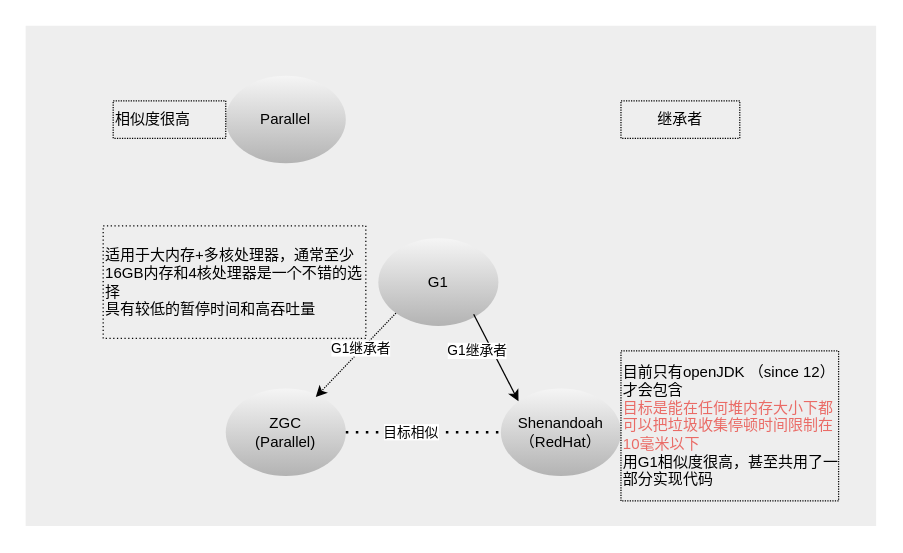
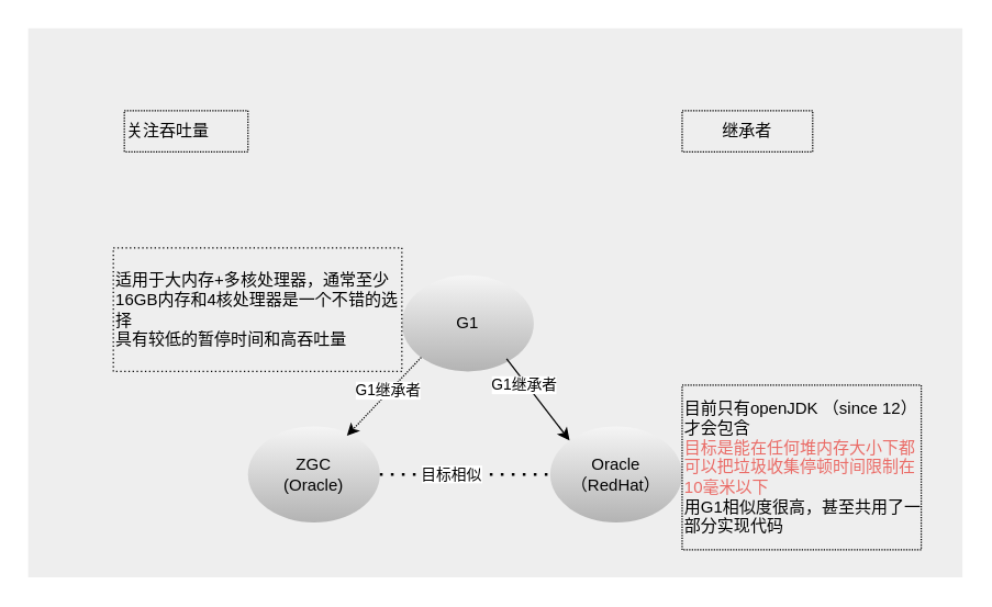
- <mxCell id="11" value="相似度很高" style="text;html=1;align=left;verticalAlign=middle;whiteSpace=wrap;rounded=0;strokeColor=default;dashed=1;dashPattern=1 1;" vertex="1" parent="1"><mxGeometry x="90" y="80" width="90" height="30" as="geometry" /></mxCell>
+ <mxCell id="11" value="关注吞吐量" style="text;html=1;align=left;verticalAlign=middle;whiteSpace=wrap;rounded=0;strokeColor=default;dashed=1;dashPattern=1 1;" vertex="1" parent="1"><mxGeometry x="90" y="80" width="90" height="30" as="geometry" /></mxCell>
- <mxCell id="5" value="Parallel" style="ellipse;whiteSpace=wrap;html=1;fillColor=#f5f5f5;gradientColor=#b3b3b3;strokeColor=none;" vertex="1" parent="1"><mxGeometry x="180" y="60" width="96" height="70" as="geometry" /></mxCell>
- <mxCell id="3" value="G1" style="ellipse;whiteSpace=wrap;html=1;fillColor=#f5f5f5;gradientColor=#b3b3b3;strokeColor=none;" vertex="1" parent="1"><mxGeometry x="302" y="190" width="96" height="70" as="geometry" /></mxCell>
+ <mxCell id="3" value="G1" style="ellipse;whiteSpace=wrap;html=1;fillColor=#f5f5f5;gradientColor=#b3b3b3;strokeColor=none;" vertex="1" parent="1"><mxGeometry x="292" y="200" width="96" height="70" as="geometry" /></mxCell>
- <mxCell id="6" value="ZGC&lt;div&gt;(Parallel)&lt;/div&gt;" style="ellipse;whiteSpace=wrap;html=1;fillColor=#f5f5f5;gradientColor=#b3b3b3;strokeColor=none;" vertex="1" parent="1"><mxGeometry x="180" y="310" width="96" height="70" as="geometry" /></mxCell>
+ <mxCell id="6" value="ZGC&lt;div&gt;(Oracle)&lt;/div&gt;" style="ellipse;whiteSpace=wrap;html=1;fillColor=#f5f5f5;gradientColor=#b3b3b3;strokeColor=none;" vertex="1" parent="1"><mxGeometry x="180" y="310" width="96" height="70" as="geometry" /></mxCell>
- <mxCell id="7" value="Shenandoah&lt;div&gt;（RedHat&lt;span style=&quot;background-color: initial;&quot;&gt;）&lt;/span&gt;&lt;/div&gt;" style="ellipse;whiteSpace=wrap;html=1;fillColor=#f5f5f5;gradientColor=#b3b3b3;strokeColor=none;" vertex="1" parent="1"><mxGeometry x="400" y="310" width="96" height="70" as="geometry" /></mxCell>
+ <mxCell id="7" value="Oracle&lt;div&gt;（RedHat&lt;span style=&quot;background-color: initial;&quot;&gt;）&lt;/span&gt;&lt;/div&gt;" style="ellipse;whiteSpace=wrap;html=1;fillColor=#f5f5f5;gradientColor=#b3b3b3;strokeColor=none;" vertex="1" parent="1"><mxGeometry x="400" y="310" width="96" height="70" as="geometry" /></mxCell>
